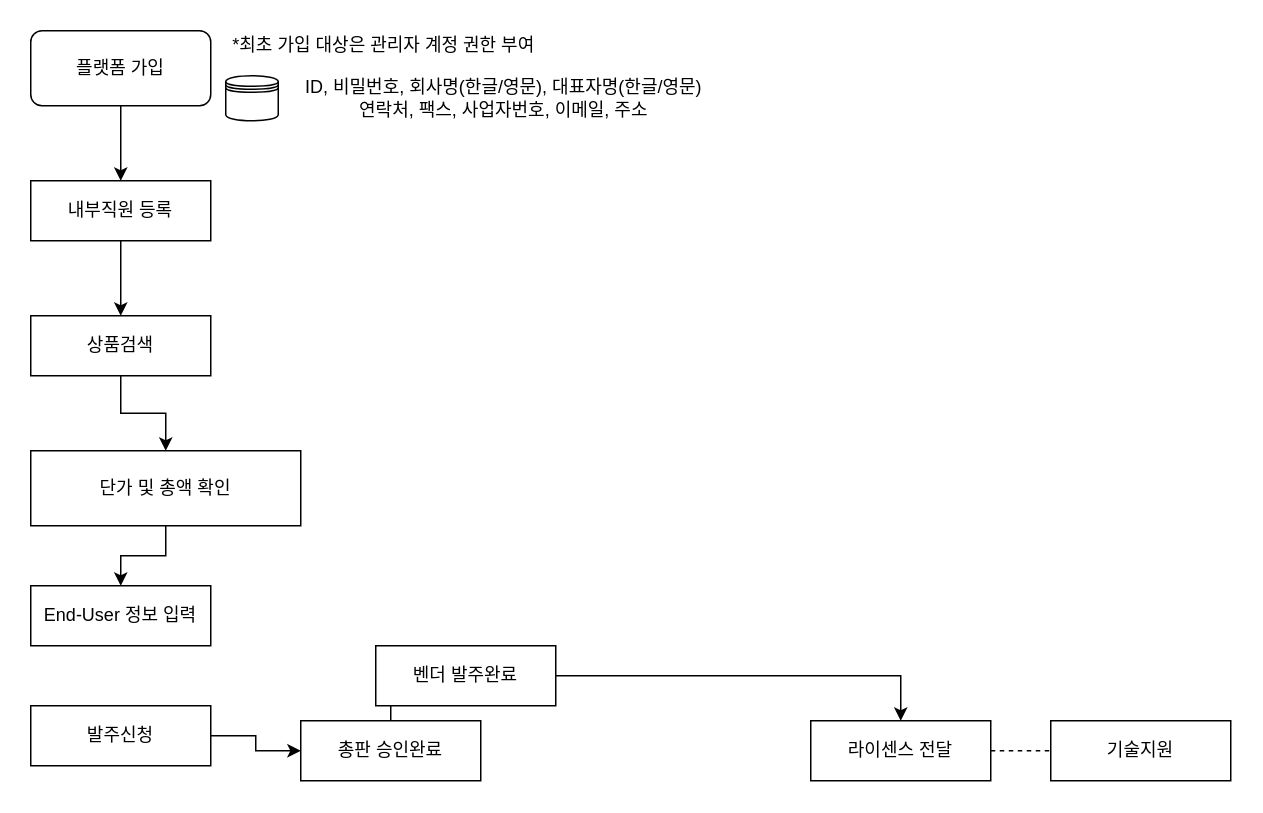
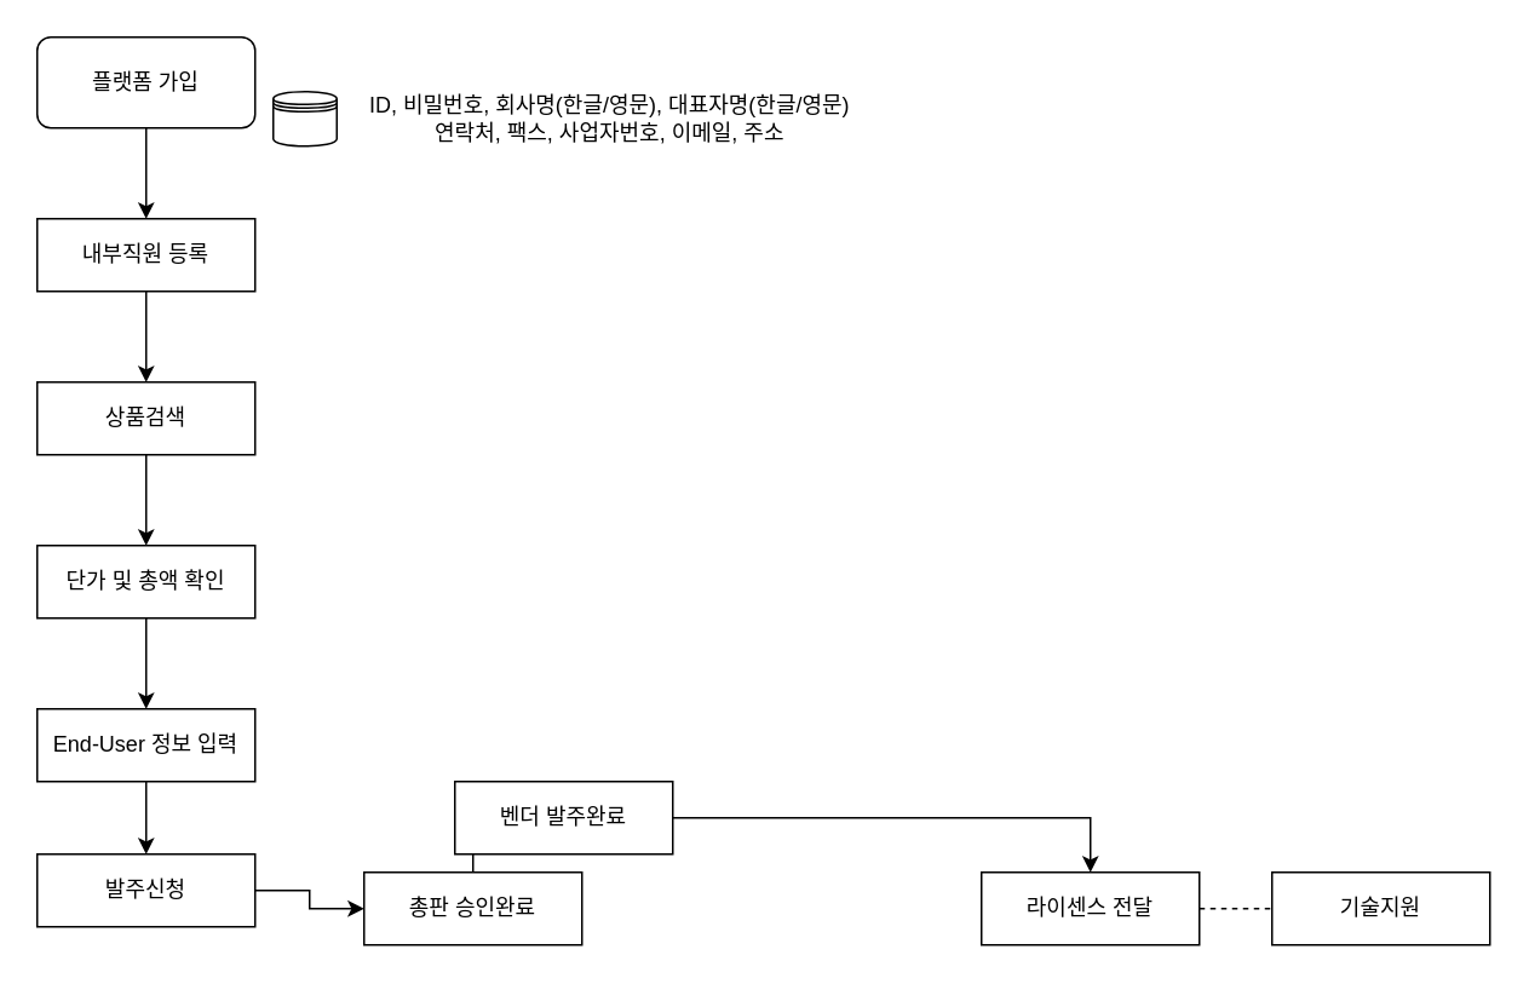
- <mxCell id="22" value="*최초 가입 대상은 관리자 계정 권한 부여" style="text;html=1;resizable=0;autosize=1;align=center;verticalAlign=middle;points=[];fillColor=none;strokeColor=none;rounded=0;" vertex="1" parent="1"><mxGeometry x="140" y="20" width="230" height="20" as="geometry" /></mxCell>
- <mxCell id="9" value="단가 및 총액 확인" style="rounded=0;whiteSpace=wrap;html=1;" parent="1" vertex="1"><mxGeometry x="20" y="300" width="180" height="50" as="geometry" /></mxCell>
+ <mxCell id="9" value="단가 및 총액 확인" style="rounded=0;whiteSpace=wrap;html=1;" parent="1" vertex="1"><mxGeometry x="20" y="300" width="120" height="40" as="geometry" /></mxCell>
+ <mxCell id="10" value="" style="edgeStyle=orthogonalEdgeStyle;rounded=0;orthogonalLoop=1;jettySize=auto;html=1;" parent="1" source="11" target="13" edge="1"><mxGeometry relative="1" as="geometry" /></mxCell>
